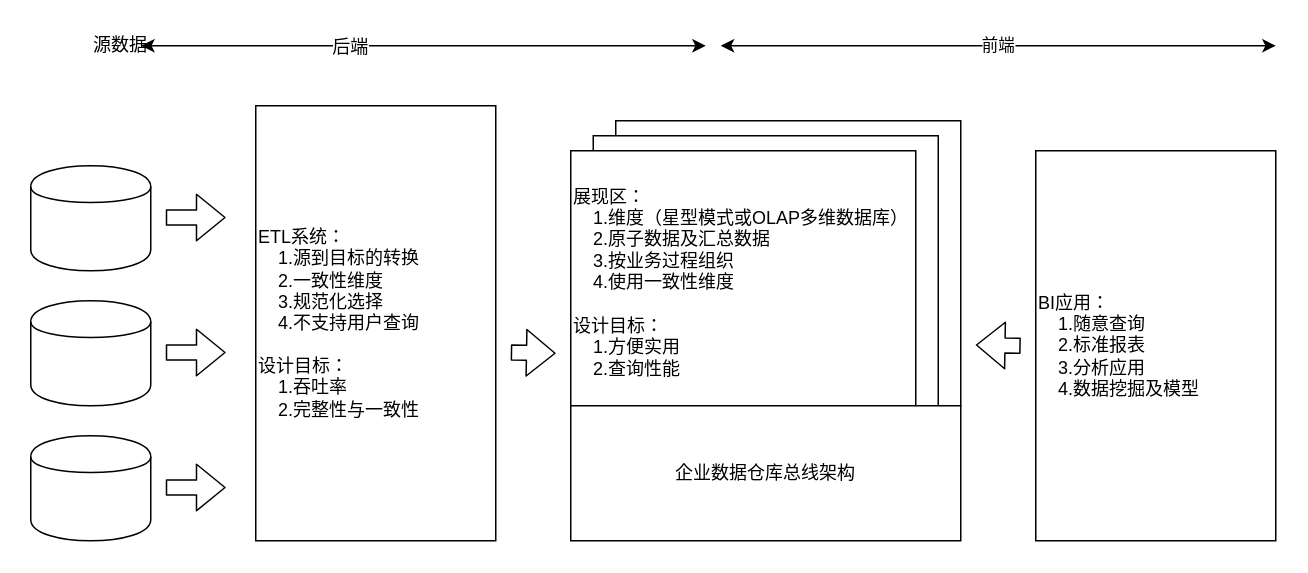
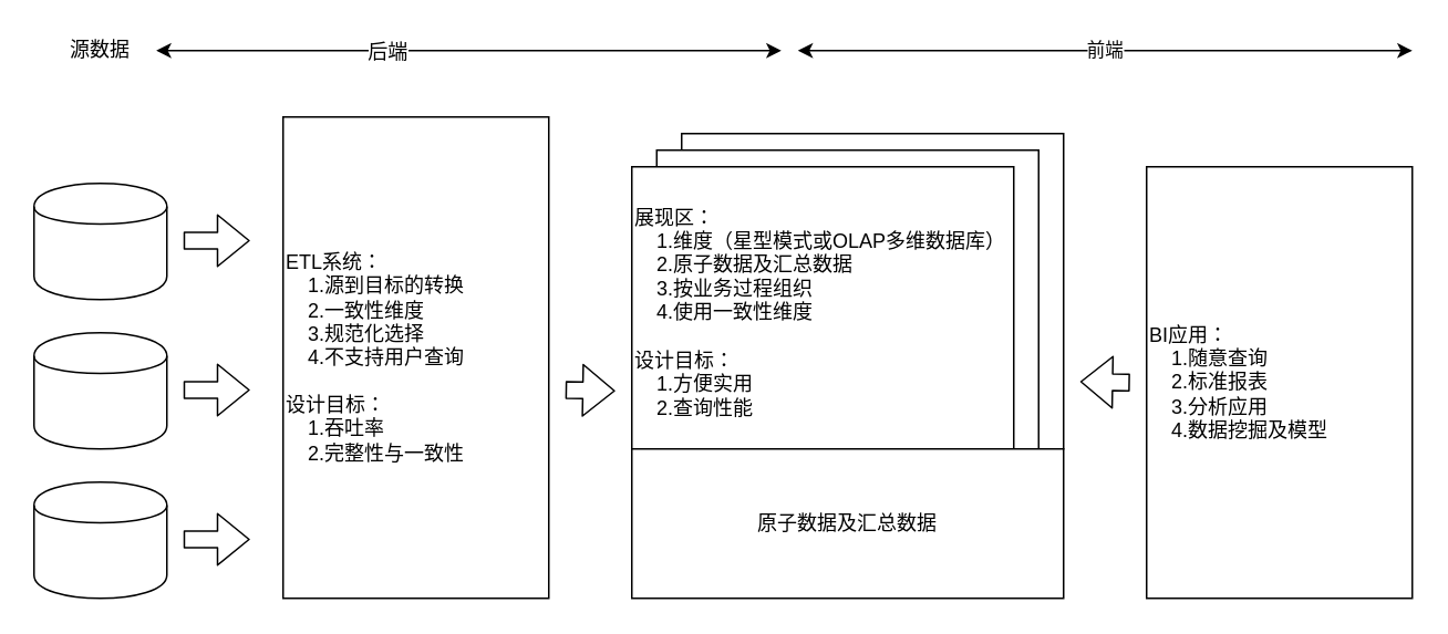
- <mxCell id="18" value="源数据" style="text;html=1;strokeColor=none;fillColor=none;align=center;verticalAlign=middle;whiteSpace=wrap;rounded=0;" vertex="1" parent="1"><mxGeometry x="60" y="20" width="40" height="20" as="geometry" /></mxCell>
+ <mxCell id="18" value="源数据" style="text;html=1;strokeColor=none;fillColor=none;align=center;verticalAlign=middle;whiteSpace=wrap;rounded=0;" vertex="1" parent="1"><mxGeometry x="40" y="20" width="40" height="20" as="geometry" /></mxCell>
- <mxCell id="12" value="企业数据仓库总线架构" style="rounded=0;whiteSpace=wrap;html=1;align=center;" vertex="1" parent="1"><mxGeometry x="380" y="270" width="260" height="90" as="geometry" /></mxCell>
+ <mxCell id="12" value="原子数据及汇总数据" style="rounded=0;whiteSpace=wrap;html=1;align=center;" vertex="1" parent="1"><mxGeometry x="380" y="270" width="260" height="90" as="geometry" /></mxCell>
